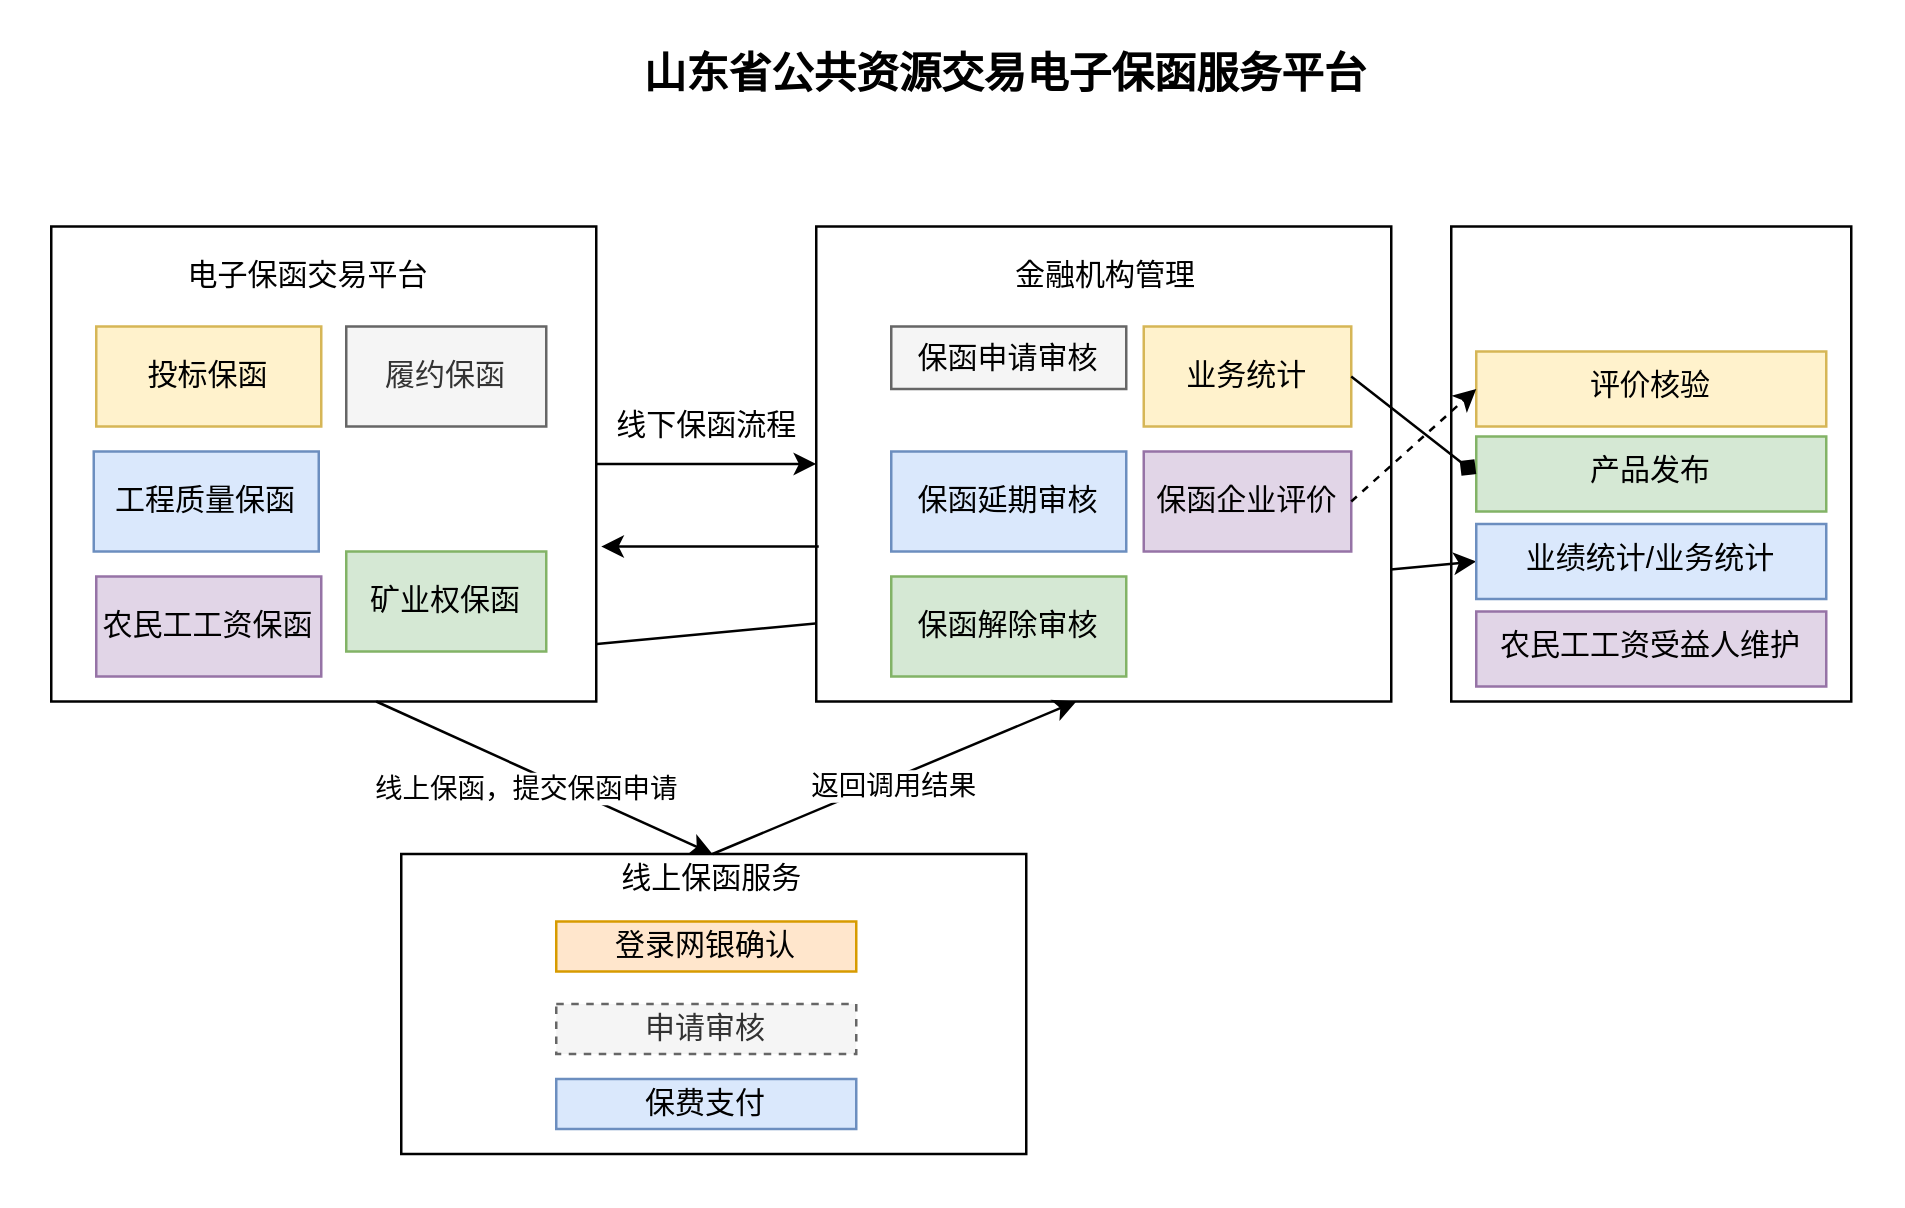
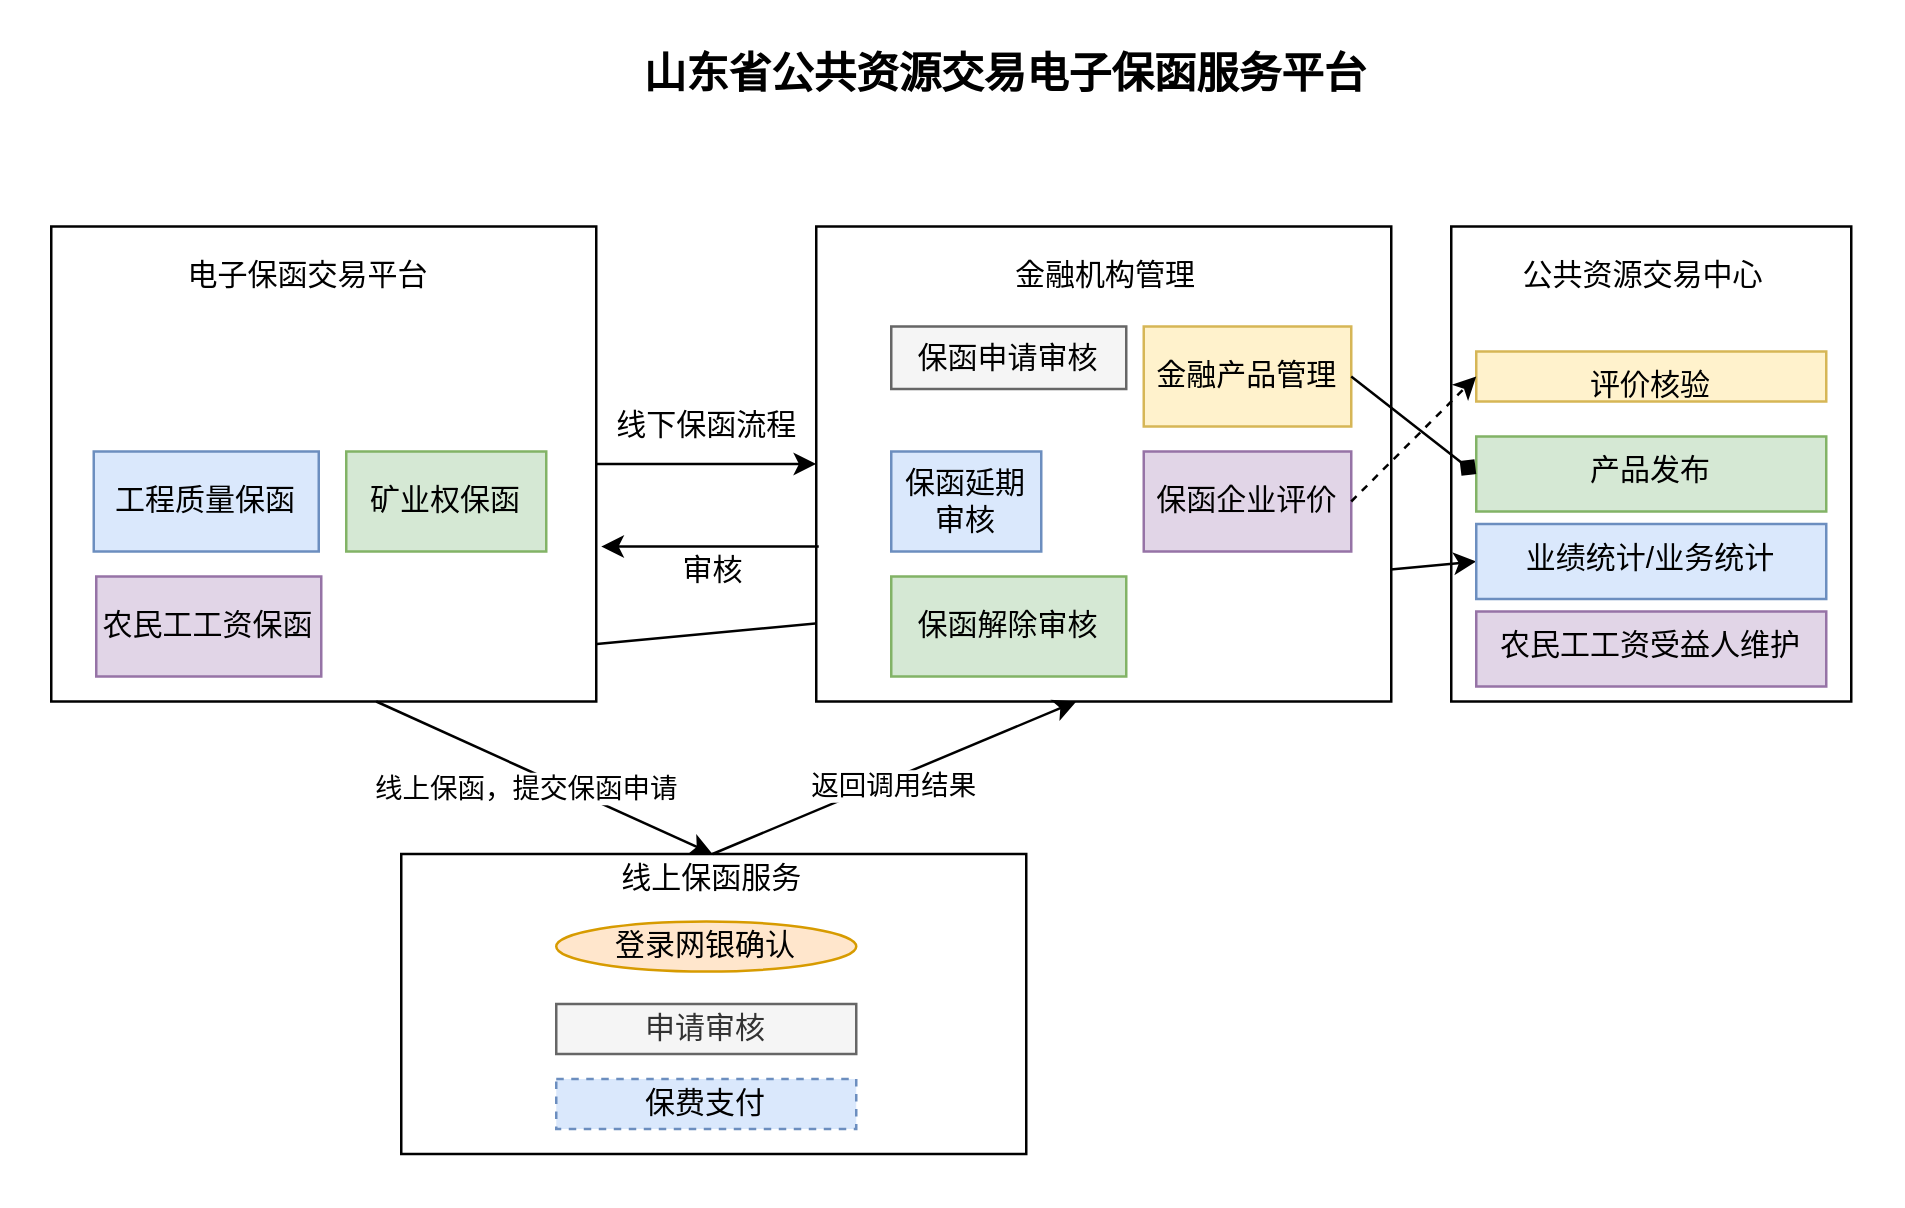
+ <mxCell id="32" value="公共资源交易中心" style="text;html=1;strokeColor=none;fillColor=none;align=center;verticalAlign=middle;whiteSpace=wrap;rounded=0;" vertex="1" parent="1"><mxGeometry x="607" y="100" width="100" height="20" as="geometry" /></mxCell>
- <mxCell id="10" value="投标保函" style="text;html=1;strokeColor=#d6b656;fillColor=#fff2cc;align=center;verticalAlign=middle;whiteSpace=wrap;rounded=0;" vertex="1" parent="1"><mxGeometry x="38" y="130" width="90" height="40" as="geometry" /></mxCell>
- <mxCell id="9" value="履约保函" style="text;html=1;strokeColor=#666666;fillColor=#f5f5f5;align=center;verticalAlign=middle;whiteSpace=wrap;rounded=0;fontColor=#333333;" vertex="1" parent="1"><mxGeometry x="138" y="130" width="80" height="40" as="geometry" /></mxCell>
- <mxCell id="17" value="业务统计" style="text;html=1;strokeColor=#d6b656;fillColor=#fff2cc;align=center;verticalAlign=middle;whiteSpace=wrap;rounded=0;" vertex="1" parent="1"><mxGeometry x="457" y="130" width="83" height="40" as="geometry" /></mxCell>
+ <mxCell id="17" value="金融产品管理" style="text;html=1;strokeColor=#d6b656;fillColor=#fff2cc;align=center;verticalAlign=middle;whiteSpace=wrap;rounded=0;" vertex="1" parent="1"><mxGeometry x="457" y="130" width="83" height="40" as="geometry" /></mxCell>
- <mxCell id="34" value="评价核验" style="text;whiteSpace=wrap;html=1;align=center;fillColor=#fff2cc;strokeColor=#d6b656;" vertex="1" parent="1"><mxGeometry x="590" y="140" width="140" height="30" as="geometry" /></mxCell>
+ <mxCell id="34" value="评价核验" style="text;whiteSpace=wrap;html=1;align=center;fillColor=#fff2cc;strokeColor=#d6b656;" vertex="1" parent="1"><mxGeometry x="590" y="140" width="140" height="20" as="geometry" /></mxCell>
- <mxCell id="18" value="保函延期审核" style="text;html=1;strokeColor=#6c8ebf;fillColor=#dae8fc;align=center;verticalAlign=middle;whiteSpace=wrap;rounded=0;" vertex="1" parent="1"><mxGeometry x="356" y="180" width="94" height="40" as="geometry" /></mxCell>
+ <mxCell id="18" value="保函延期审核" style="text;html=1;strokeColor=#6c8ebf;fillColor=#dae8fc;align=center;verticalAlign=middle;whiteSpace=wrap;rounded=0;" vertex="1" parent="1"><mxGeometry x="356" y="180" width="60" height="40" as="geometry" /></mxCell>
+ <mxCell id="23" value="审核" style="text;html=1;strokeColor=none;fillColor=none;align=center;verticalAlign=middle;whiteSpace=wrap;rounded=0;" vertex="1" parent="1"><mxGeometry x="265" y="218" width="40" height="20" as="geometry" /></mxCell>
- <mxCell id="8" value="矿业权保函" style="text;html=1;strokeColor=#82b366;fillColor=#d5e8d4;align=center;verticalAlign=middle;whiteSpace=wrap;rounded=0;" vertex="1" parent="1"><mxGeometry x="138" y="220" width="80" height="40" as="geometry" /></mxCell>
+ <mxCell id="8" value="矿业权保函" style="text;html=1;strokeColor=#82b366;fillColor=#d5e8d4;align=center;verticalAlign=middle;whiteSpace=wrap;rounded=0;" vertex="1" parent="1"><mxGeometry x="138" y="180" width="80" height="40" as="geometry" /></mxCell>
- <mxCell id="29" value="登录网银确认" style="rounded=0;whiteSpace=wrap;html=1;fillColor=#ffe6cc;strokeColor=#d79b00;" vertex="1" parent="1"><mxGeometry x="222" y="368" width="120" height="20" as="geometry" /></mxCell>
+ <mxCell id="29" value="登录网银确认" style="ellipse;whiteSpace=wrap;html=1;fillColor=#ffe6cc;strokeColor=#d79b00;" vertex="1" parent="1"><mxGeometry x="222" y="368" width="120" height="20" as="geometry" /></mxCell>
- <mxCell id="30" value="申请审核" style="rounded=0;whiteSpace=wrap;html=1;fillColor=#f5f5f5;strokeColor=#666666;fontColor=#333333;dashed=1;" vertex="1" parent="1"><mxGeometry x="222" y="401" width="120" height="20" as="geometry" /></mxCell>
+ <mxCell id="30" value="申请审核" style="rounded=0;whiteSpace=wrap;html=1;fillColor=#f5f5f5;strokeColor=#666666;fontColor=#333333;" vertex="1" parent="1"><mxGeometry x="222" y="401" width="120" height="20" as="geometry" /></mxCell>
- <mxCell id="31" value="保费支付" style="rounded=0;whiteSpace=wrap;html=1;fillColor=#dae8fc;strokeColor=#6c8ebf;" vertex="1" parent="1"><mxGeometry x="222" y="431" width="120" height="20" as="geometry" /></mxCell>
+ <mxCell id="31" value="保费支付" style="rounded=0;whiteSpace=wrap;html=1;fillColor=#dae8fc;strokeColor=#6c8ebf;dashed=1;" vertex="1" parent="1"><mxGeometry x="222" y="431" width="120" height="20" as="geometry" /></mxCell>
